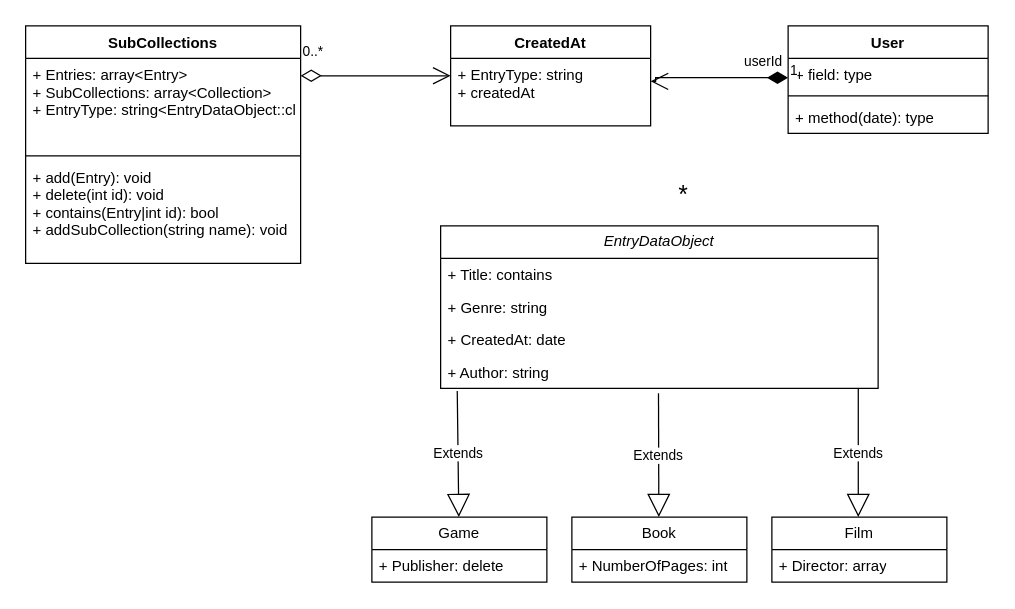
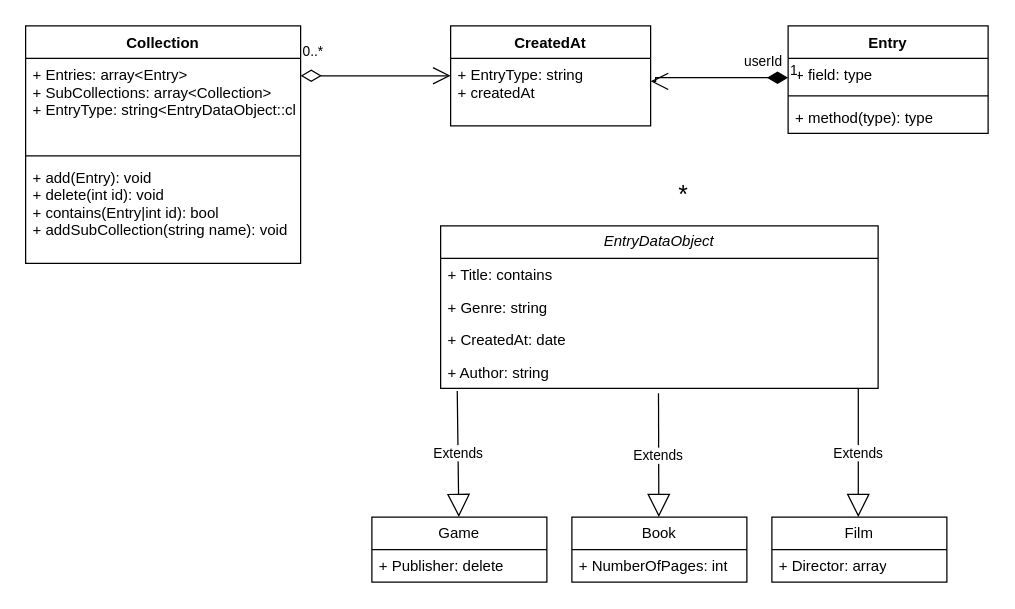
- <mxCell id="2" value="SubCollections" style="swimlane;fontStyle=1;align=center;verticalAlign=top;childLayout=stackLayout;horizontal=1;startSize=26;horizontalStack=0;resizeParent=1;resizeParentMax=0;resizeLast=0;collapsible=1;marginBottom=0;" parent="1" vertex="1"><mxGeometry x="20" y="20" width="220" height="190" as="geometry"><mxRectangle x="90" y="180" width="100" height="30" as="alternateBounds" /></mxGeometry></mxCell>
+ <mxCell id="2" value="Collection" style="swimlane;fontStyle=1;align=center;verticalAlign=top;childLayout=stackLayout;horizontal=1;startSize=26;horizontalStack=0;resizeParent=1;resizeParentMax=0;resizeLast=0;collapsible=1;marginBottom=0;" parent="1" vertex="1"><mxGeometry x="20" y="20" width="220" height="190" as="geometry"><mxRectangle x="90" y="180" width="100" height="30" as="alternateBounds" /></mxGeometry></mxCell>
- <mxCell id="9" value="User" style="swimlane;fontStyle=1;align=center;verticalAlign=top;childLayout=stackLayout;horizontal=1;startSize=26;horizontalStack=0;resizeParent=1;resizeParentMax=0;resizeLast=0;collapsible=1;marginBottom=0;whiteSpace=wrap;html=1;" parent="1" vertex="1"><mxGeometry x="630" y="20" width="160" height="86" as="geometry" /></mxCell>
+ <mxCell id="9" value="Entry" style="swimlane;fontStyle=1;align=center;verticalAlign=top;childLayout=stackLayout;horizontal=1;startSize=26;horizontalStack=0;resizeParent=1;resizeParentMax=0;resizeLast=0;collapsible=1;marginBottom=0;whiteSpace=wrap;html=1;" parent="1" vertex="1"><mxGeometry x="630" y="20" width="160" height="86" as="geometry" /></mxCell>
- <mxCell id="12" value="+ method(date): type" style="text;strokeColor=none;fillColor=none;align=left;verticalAlign=top;spacingLeft=4;spacingRight=4;overflow=hidden;rotatable=0;points=[[0,0.5],[1,0.5]];portConstraint=eastwest;whiteSpace=wrap;html=1;" parent="9" vertex="1"><mxGeometry y="60" width="160" height="26" as="geometry" /></mxCell>
+ <mxCell id="12" value="+ method(type): type" style="text;strokeColor=none;fillColor=none;align=left;verticalAlign=top;spacingLeft=4;spacingRight=4;overflow=hidden;rotatable=0;points=[[0,0.5],[1,0.5]];portConstraint=eastwest;whiteSpace=wrap;html=1;" parent="9" vertex="1"><mxGeometry y="60" width="160" height="26" as="geometry" /></mxCell>
